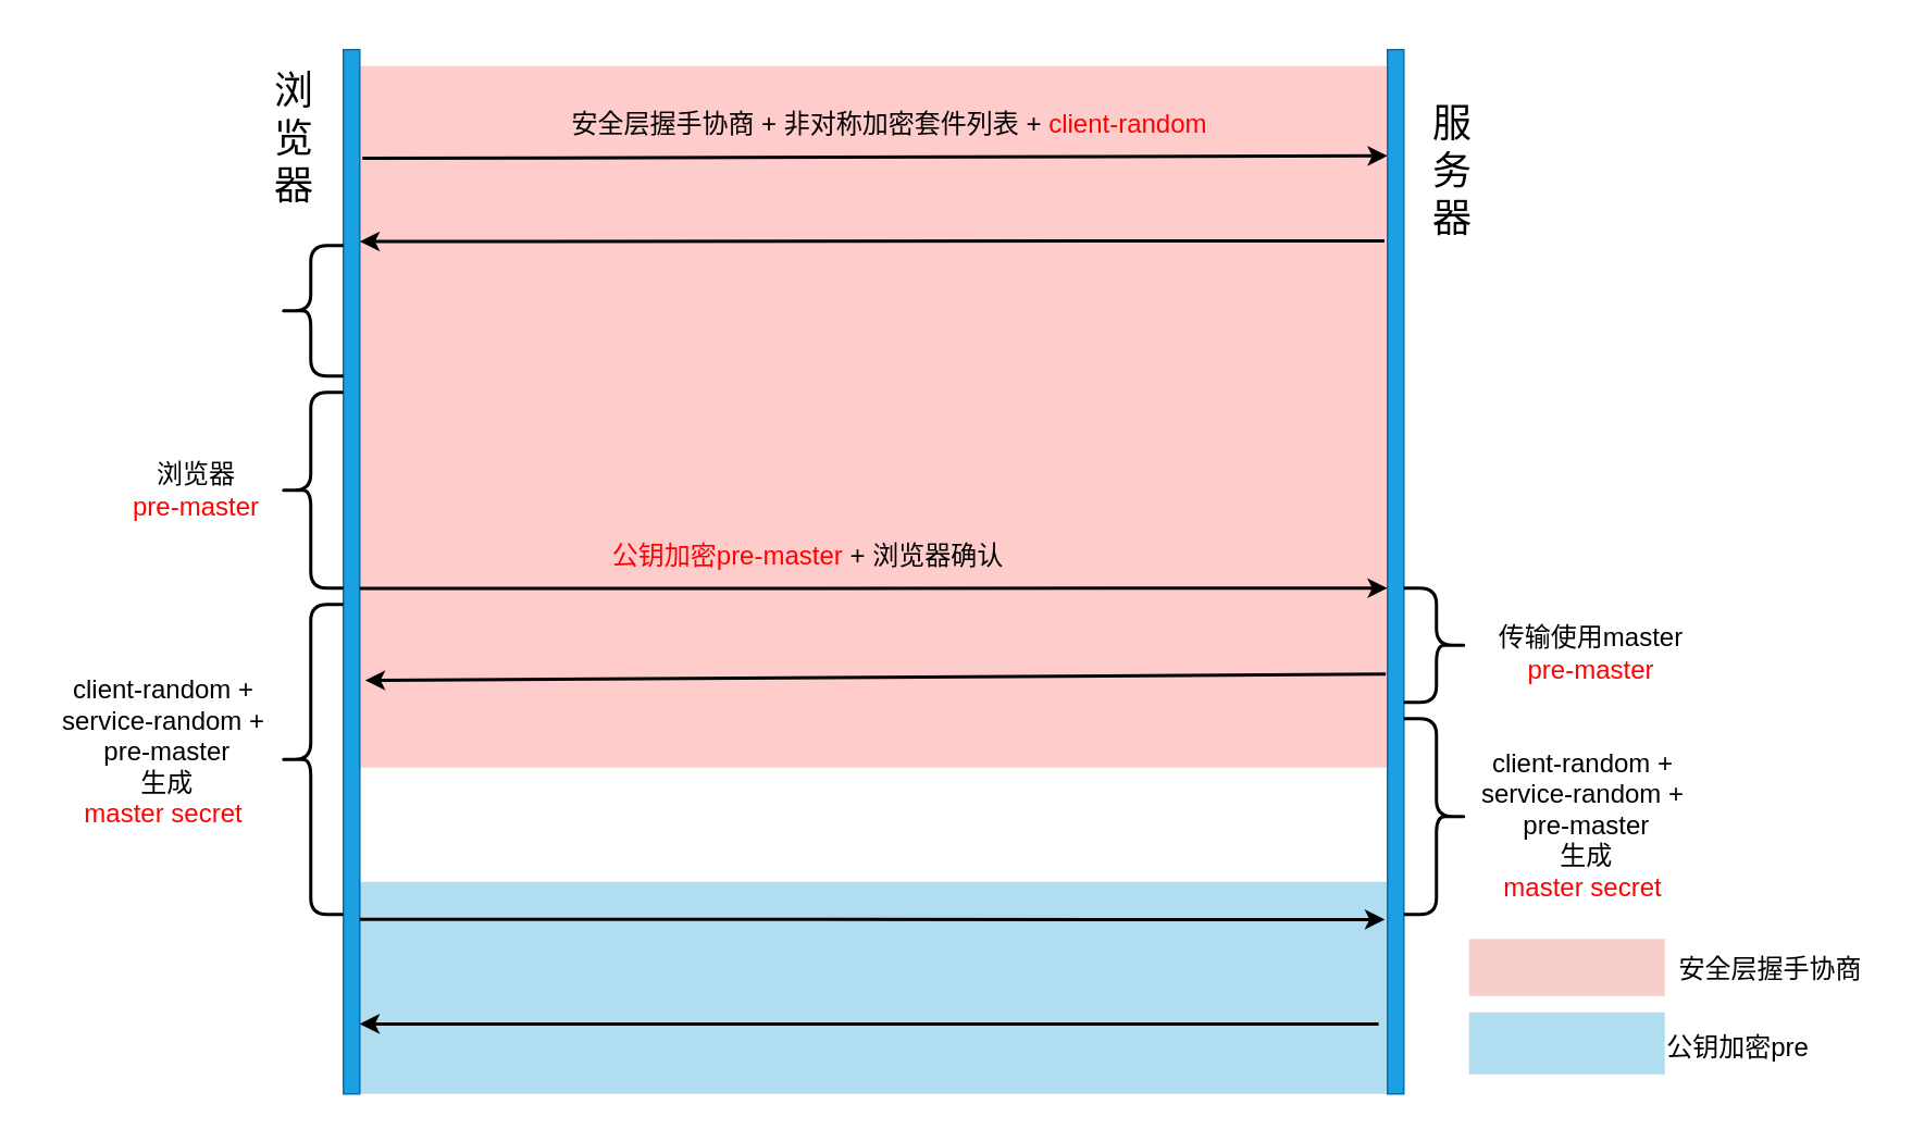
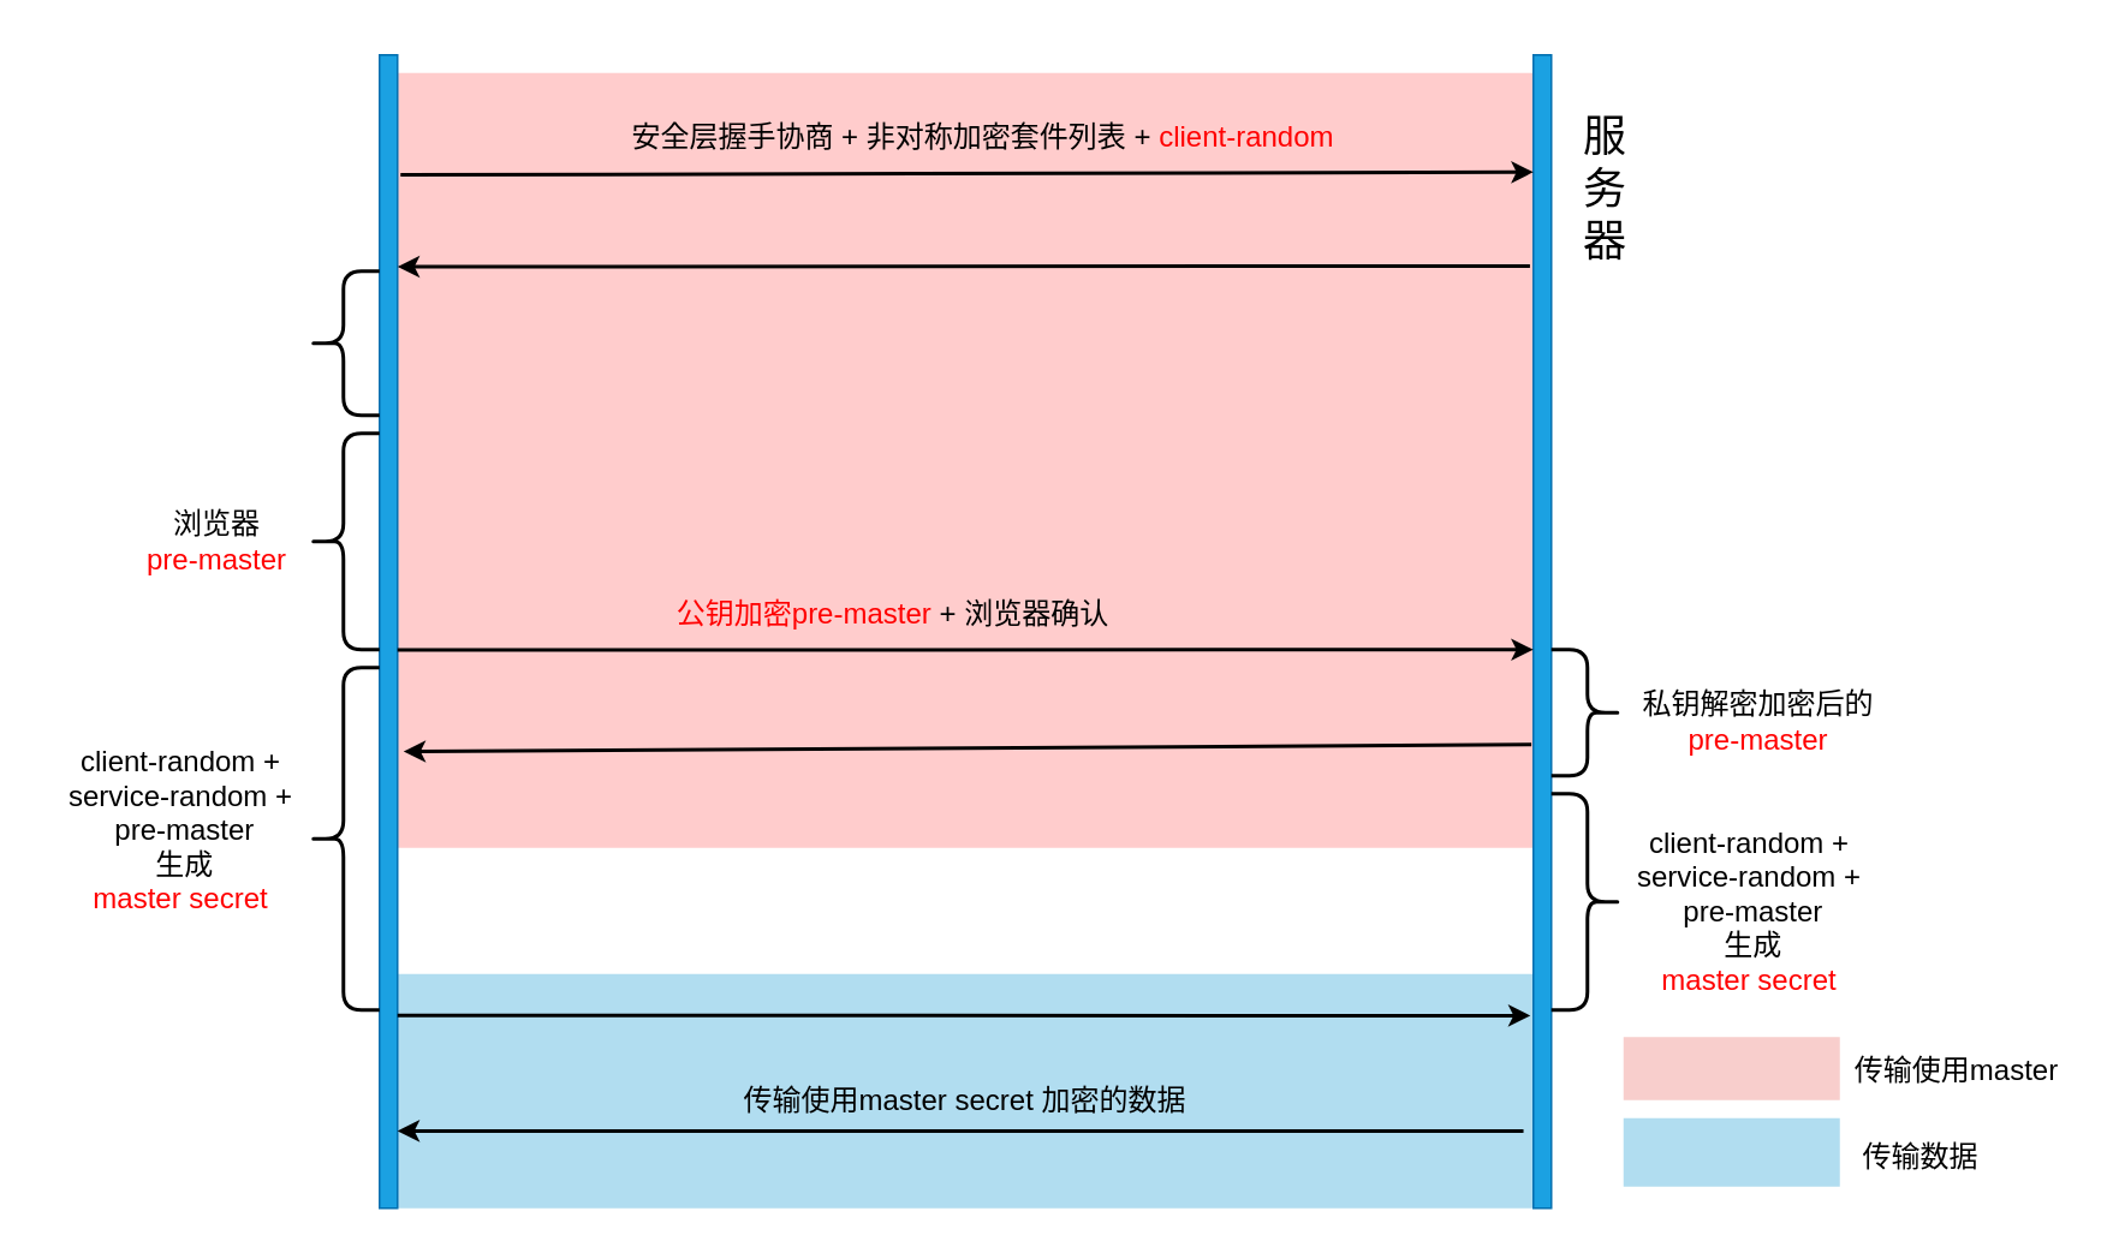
- <mxCell id="6" value="&lt;font style=&quot;font-size: 24px;&quot;&gt;浏览器&lt;/font&gt;" style="text;html=1;strokeColor=none;fillColor=none;align=center;verticalAlign=middle;whiteSpace=wrap;rounded=0;fontColor=#000000;fontSize=16;" vertex="1" parent="1"><mxGeometry x="160" y="20" width="40" height="130" as="geometry" /></mxCell>
- <mxCell id="17" value="传输使用master&lt;br&gt;&lt;font color=&quot;#ff0000&quot;&gt;pre-master&lt;/font&gt;" style="text;html=1;strokeColor=none;fillColor=none;align=center;verticalAlign=middle;whiteSpace=wrap;rounded=0;strokeWidth=2;fontColor=#000000;fontSize=16;" vertex="1" parent="1"><mxGeometry x="880" y="380" width="190" height="40" as="geometry" /></mxCell>
+ <mxCell id="17" value="私钥解密加密后的&lt;br&gt;&lt;font color=&quot;#ff0000&quot;&gt;pre-master&lt;/font&gt;" style="text;html=1;strokeColor=none;fillColor=none;align=center;verticalAlign=middle;whiteSpace=wrap;rounded=0;strokeWidth=2;fontColor=#000000;fontSize=16;" vertex="1" parent="1"><mxGeometry x="880" y="380" width="190" height="40" as="geometry" /></mxCell>
- <mxCell id="28" value="安全层握手协商" style="text;html=1;strokeColor=none;fillColor=none;align=center;verticalAlign=middle;whiteSpace=wrap;rounded=0;dashed=1;strokeWidth=2;fontSize=16;fontColor=#000000;" vertex="1" parent="1"><mxGeometry x="1020" y="575" width="130" height="35" as="geometry" /></mxCell>
+ <mxCell id="28" value="传输使用master" style="text;html=1;strokeColor=none;fillColor=none;align=center;verticalAlign=middle;whiteSpace=wrap;rounded=0;dashed=1;strokeWidth=2;fontSize=16;fontColor=#000000;" vertex="1" parent="1"><mxGeometry x="1020" y="575" width="130" height="35" as="geometry" /></mxCell>
+ <mxCell id="25" value="传输使用master secret 加密的数据" style="text;html=1;strokeColor=none;fillColor=none;align=center;verticalAlign=middle;whiteSpace=wrap;rounded=0;strokeWidth=2;fontColor=#000000;fontSize=16;" vertex="1" parent="1"><mxGeometry x="335" y="600" width="400" height="20" as="geometry" /></mxCell>
- <mxCell id="29" value="公钥加密pre" style="text;html=1;strokeColor=none;fillColor=none;align=center;verticalAlign=middle;whiteSpace=wrap;rounded=0;dashed=1;strokeWidth=2;fontSize=16;fontColor=#000000;" vertex="1" parent="1"><mxGeometry x="1000" y="623" width="130" height="35" as="geometry" /></mxCell>
+ <mxCell id="29" value="传输数据" style="text;html=1;strokeColor=none;fillColor=none;align=center;verticalAlign=middle;whiteSpace=wrap;rounded=0;dashed=1;strokeWidth=2;fontSize=16;fontColor=#000000;" vertex="1" parent="1"><mxGeometry x="1000" y="623" width="130" height="35" as="geometry" /></mxCell>
